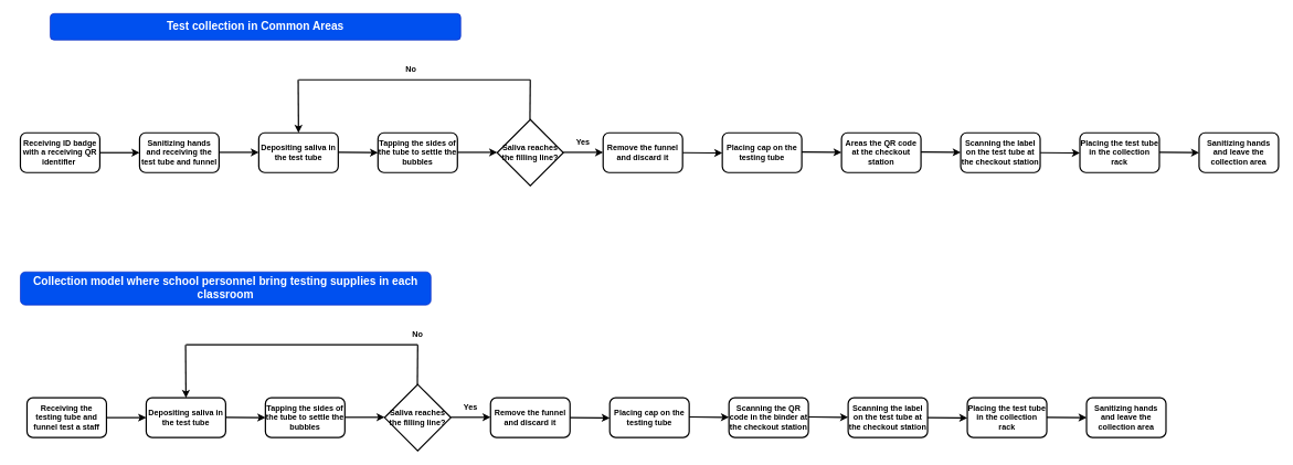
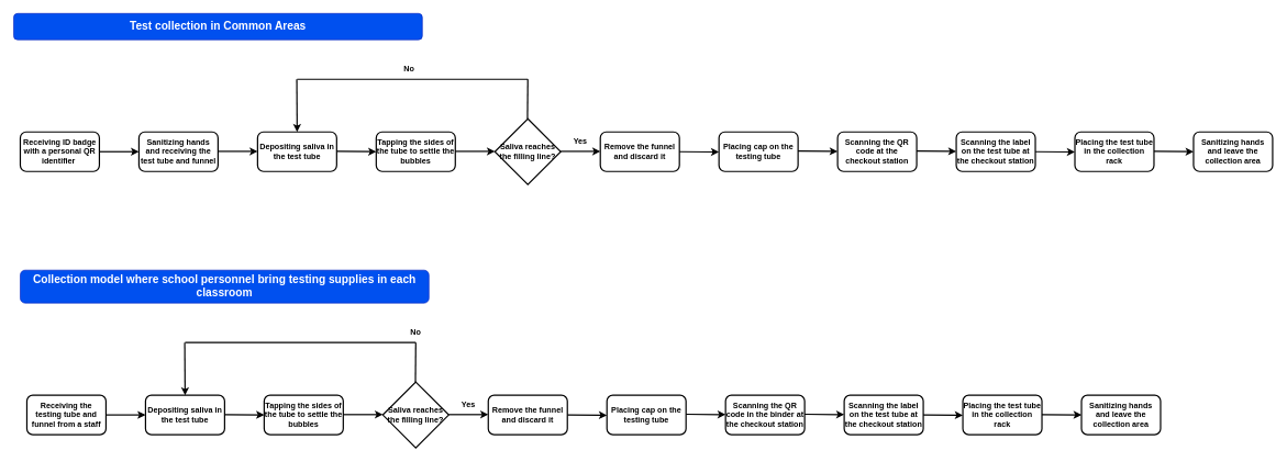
- <mxCell id="28" value="&lt;b&gt;&lt;font style=&quot;font-size: 17px;&quot;&gt;Test collection in Common Areas&lt;/font&gt;&lt;/b&gt;" style="rounded=1;whiteSpace=wrap;html=1;fillColor=#0050ef;fontColor=#ffffff;strokeColor=#001DBC;" vertex="1" parent="1"><mxGeometry x="75" y="20" width="620" height="40" as="geometry" /></mxCell>
+ <mxCell id="28" value="&lt;b&gt;&lt;font style=&quot;font-size: 17px;&quot;&gt;Test collection in Common Areas&lt;/font&gt;&lt;/b&gt;" style="rounded=1;whiteSpace=wrap;html=1;fillColor=#0050ef;fontColor=#ffffff;strokeColor=#001DBC;" vertex="1" parent="1"><mxGeometry x="20" y="20" width="620" height="40" as="geometry" /></mxCell>
- <mxCell id="2" value="Receiving ID badge with a receiving QR identifier&amp;nbsp;" style="rounded=1;whiteSpace=wrap;html=1;fontStyle=1;strokeWidth=2;" vertex="1" parent="1"><mxGeometry x="30" y="200" width="120" height="60" as="geometry" /></mxCell>
+ <mxCell id="2" value="Receiving ID badge with a personal QR identifier&amp;nbsp;" style="rounded=1;whiteSpace=wrap;html=1;fontStyle=1;strokeWidth=2;" vertex="1" parent="1"><mxGeometry x="30" y="200" width="120" height="60" as="geometry" /></mxCell>
- <mxCell id="21" value="Areas the QR code at the checkout station" style="rounded=1;whiteSpace=wrap;html=1;fontStyle=1;strokeWidth=2;" vertex="1" parent="1"><mxGeometry x="1270" y="200" width="120" height="60" as="geometry" /></mxCell>
+ <mxCell id="21" value="Scanning the QR code at the checkout station" style="rounded=1;whiteSpace=wrap;html=1;fontStyle=1;strokeWidth=2;" vertex="1" parent="1"><mxGeometry x="1270" y="200" width="120" height="60" as="geometry" /></mxCell>
- <mxCell id="29" value="Receiving the testing tube and funnel test a staff" style="rounded=1;whiteSpace=wrap;html=1;fontStyle=1;strokeWidth=2;" vertex="1" parent="1"><mxGeometry x="40" y="600" width="120" height="60" as="geometry" /></mxCell>
+ <mxCell id="29" value="Receiving the testing tube and funnel from a staff" style="rounded=1;whiteSpace=wrap;html=1;fontStyle=1;strokeWidth=2;" vertex="1" parent="1"><mxGeometry x="40" y="600" width="120" height="60" as="geometry" /></mxCell>
